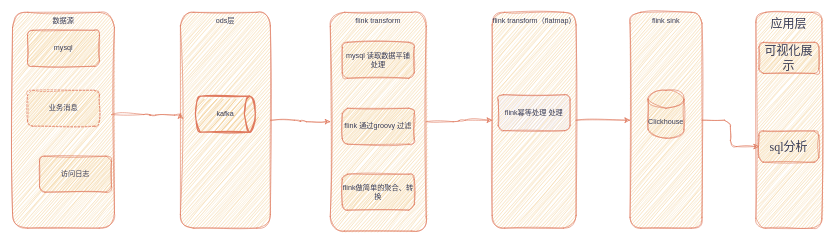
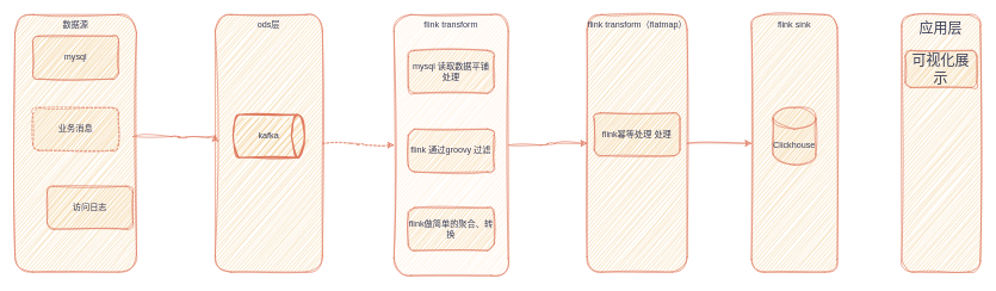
- <mxCell id="11" value="flink transform" style="rounded=1;whiteSpace=wrap;html=1;strokeColor=#E07A5F;fontColor=#393C56;fillColor=#F2CC8F;verticalAlign=top;sketch=1;curveFitting=1;jiggle=2;labelBackgroundColor=none;" vertex="1" parent="1"><mxGeometry x="550" y="20" width="160" height="365" as="geometry" /></mxCell>
+ <mxCell id="11" value="flink transform" style="rounded=1;whiteSpace=wrap;html=1;strokeColor=#E07A5F;fontColor=#393C56;fillColor=#ffe6cc;verticalAlign=top;sketch=1;curveFitting=1;jiggle=2;labelBackgroundColor=none;" vertex="1" parent="1"><mxGeometry x="550" y="20" width="160" height="365" as="geometry" /></mxCell>
- <mxCell id="16" value="flink幂等处理 处理" style="rounded=1;whiteSpace=wrap;html=1;strokeColor=#E07A5F;fontColor=#393C56;fillColor=#e1d5e7;sketch=1;curveFitting=1;jiggle=2;labelBackgroundColor=none;" vertex="1" parent="1"><mxGeometry x="830" y="157.5" width="120" height="60" as="geometry" /></mxCell>
+ <mxCell id="16" value="flink幂等处理 处理" style="rounded=1;whiteSpace=wrap;html=1;strokeColor=#E07A5F;fontColor=#393C56;fillColor=#F2CC8F;sketch=1;curveFitting=1;jiggle=2;labelBackgroundColor=none;" vertex="1" parent="1"><mxGeometry x="830" y="157.5" width="120" height="60" as="geometry" /></mxCell>
- <mxCell id="7" value="" style="edgeStyle=orthogonalEdgeStyle;rounded=1;orthogonalLoop=1;jettySize=auto;html=1;strokeColor=#E07A5F;fontColor=default;fillColor=#F2CC8F;sketch=1;curveFitting=1;jiggle=2;labelBackgroundColor=none;" edge="1" parent="1" source="8" target="11"><mxGeometry relative="1" as="geometry" /></mxCell>
+ <mxCell id="7" value="" style="edgeStyle=orthogonalEdgeStyle;rounded=1;orthogonalLoop=1;jettySize=auto;html=1;strokeColor=#E07A5F;fontColor=default;fillColor=#F2CC8F;sketch=1;curveFitting=1;jiggle=2;labelBackgroundColor=none;dashed=1;" edge="1" parent="1" source="8" target="11"><mxGeometry relative="1" as="geometry" /></mxCell>
- <mxCell id="17" value="" style="edgeStyle=orthogonalEdgeStyle;rounded=1;sketch=1;hachureGap=4;jiggle=2;curveFitting=1;orthogonalLoop=1;jettySize=auto;html=1;strokeColor=#E07A5F;fontFamily=Architects Daughter;fontSource=https%3A%2F%2Ffonts.googleapis.com%2Fcss%3Ffamily%3DArchitects%2BDaughter;fontSize=16;fontColor=#393C56;fillColor=#F2CC8F;" edge="1" parent="1" source="18" target="22"><mxGeometry relative="1" as="geometry" /></mxCell>
- <mxCell id="22" value="sql分析" style="rounded=1;whiteSpace=wrap;html=1;sketch=1;hachureGap=4;jiggle=2;curveFitting=1;strokeColor=#E07A5F;fontFamily=Architects Daughter;fontSource=https%3A%2F%2Ffonts.googleapis.com%2Fcss%3Ffamily%3DArchitects%2BDaughter;fontSize=20;fontColor=#393C56;fillColor=#F2CC8F;" vertex="1" parent="1"><mxGeometry x="1265" y="218" width="100" height="52" as="geometry" /></mxCell>
